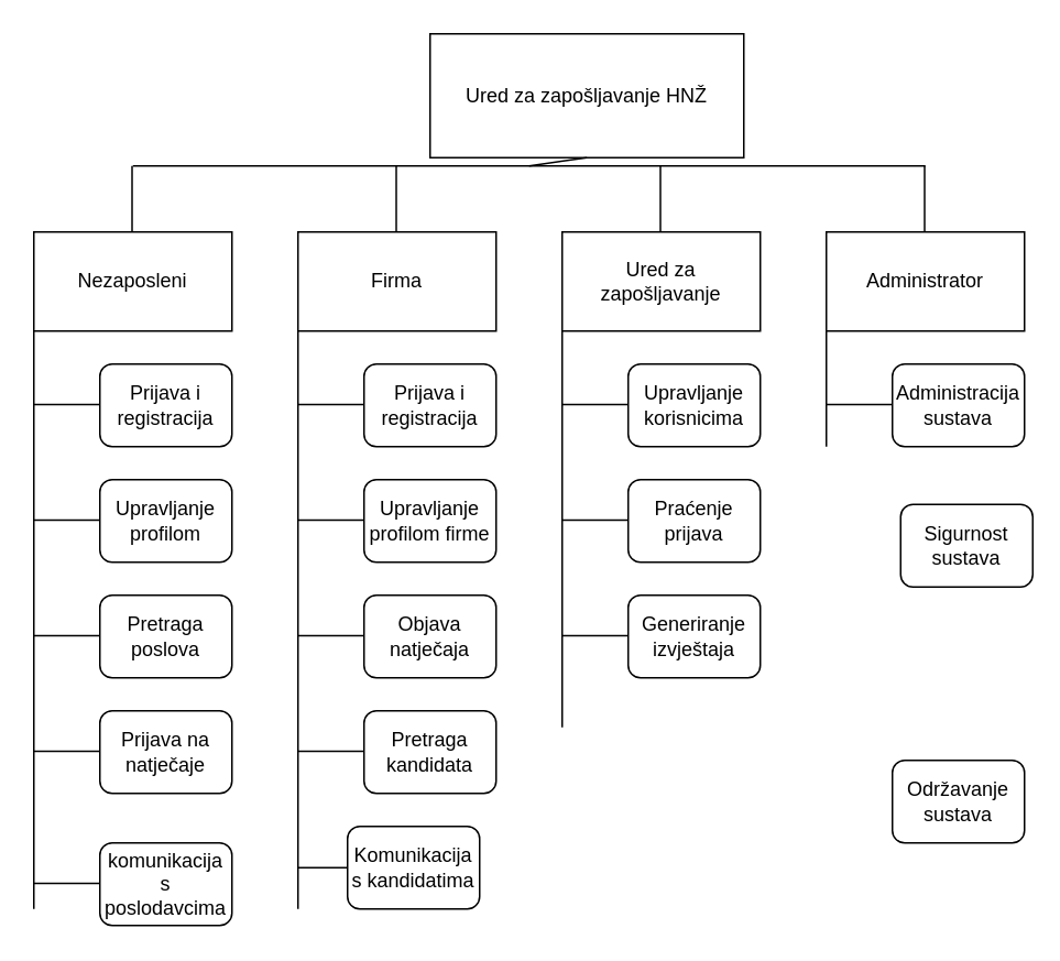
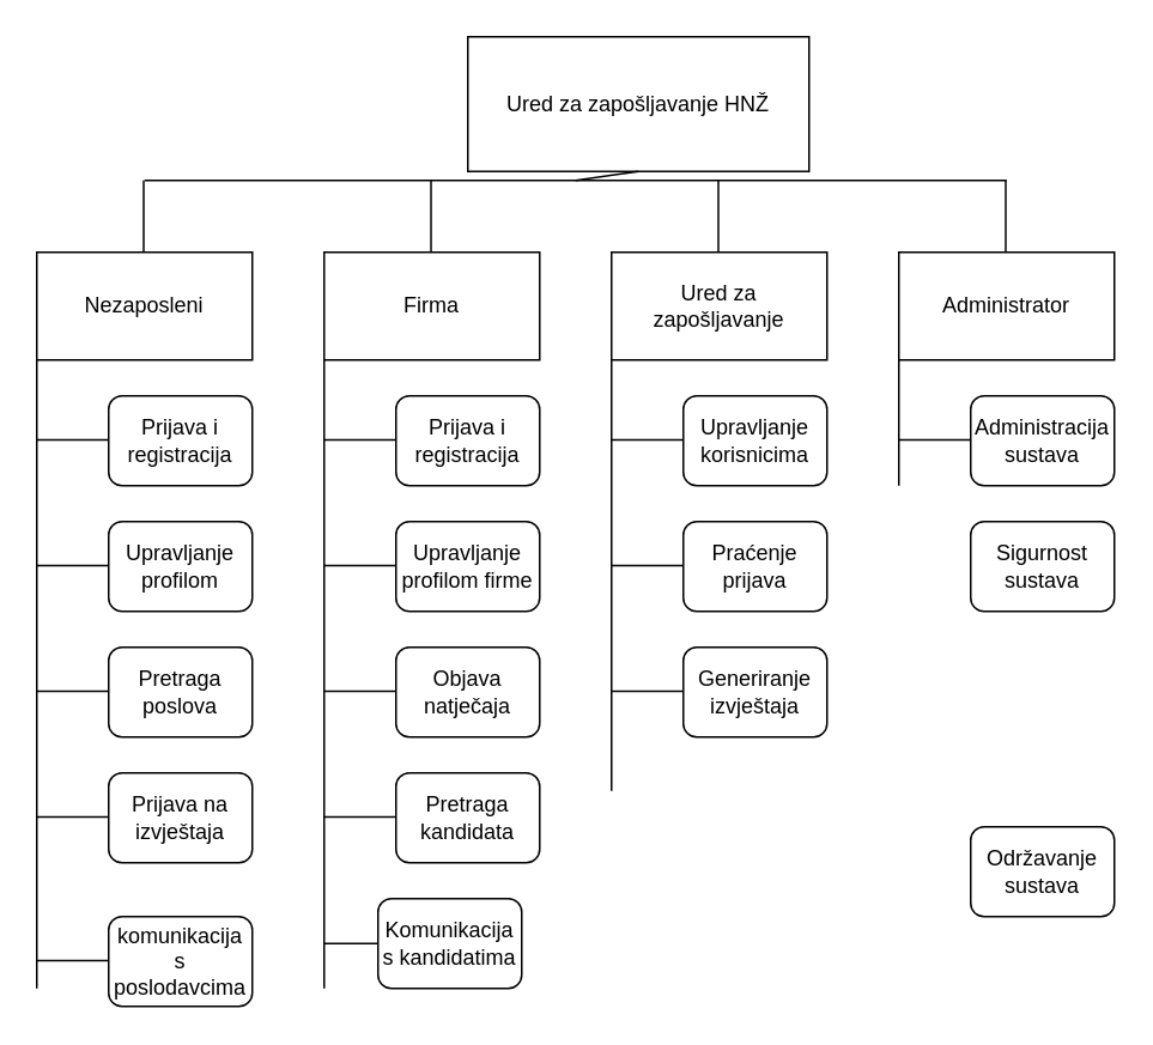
- <mxCell id="47" value="Sigurnost sustava" style="rounded=1;whiteSpace=wrap;html=1;" vertex="1" parent="1"><mxGeometry x="545" y="305" width="80" height="50" as="geometry" /></mxCell>
+ <mxCell id="47" value="Sigurnost sustava" style="rounded=1;whiteSpace=wrap;html=1;" vertex="1" parent="1"><mxGeometry x="540" y="290" width="80" height="50" as="geometry" /></mxCell>
- <mxCell id="18" value="Prijava na natječaje" style="rounded=1;whiteSpace=wrap;html=1;" parent="1" vertex="1"><mxGeometry x="60" y="430" width="80" height="50" as="geometry" /></mxCell>
+ <mxCell id="18" value="Prijava na izvještaja" style="rounded=1;whiteSpace=wrap;html=1;" parent="1" vertex="1"><mxGeometry x="60" y="430" width="80" height="50" as="geometry" /></mxCell>
